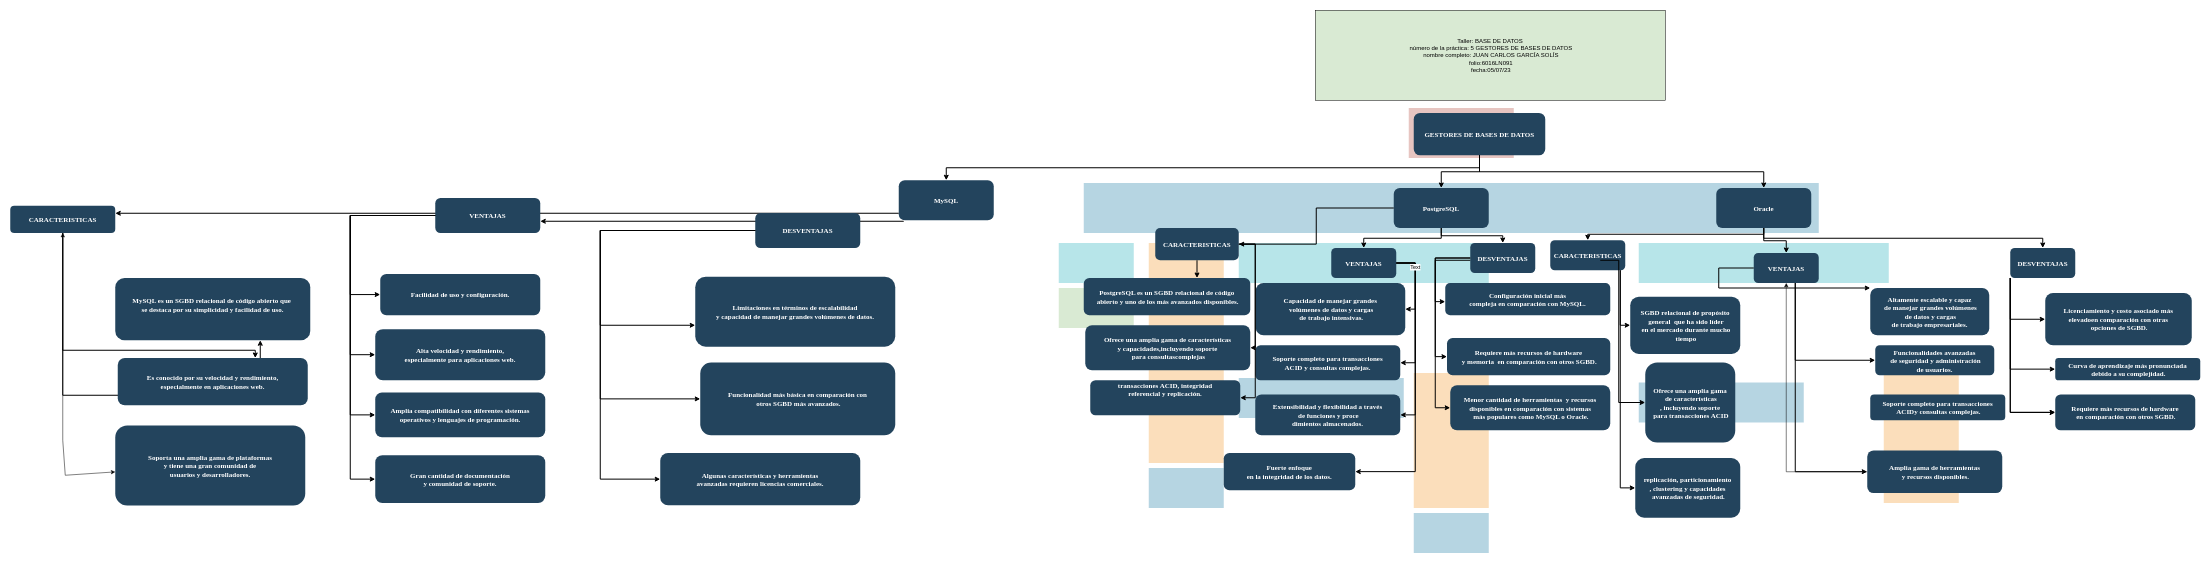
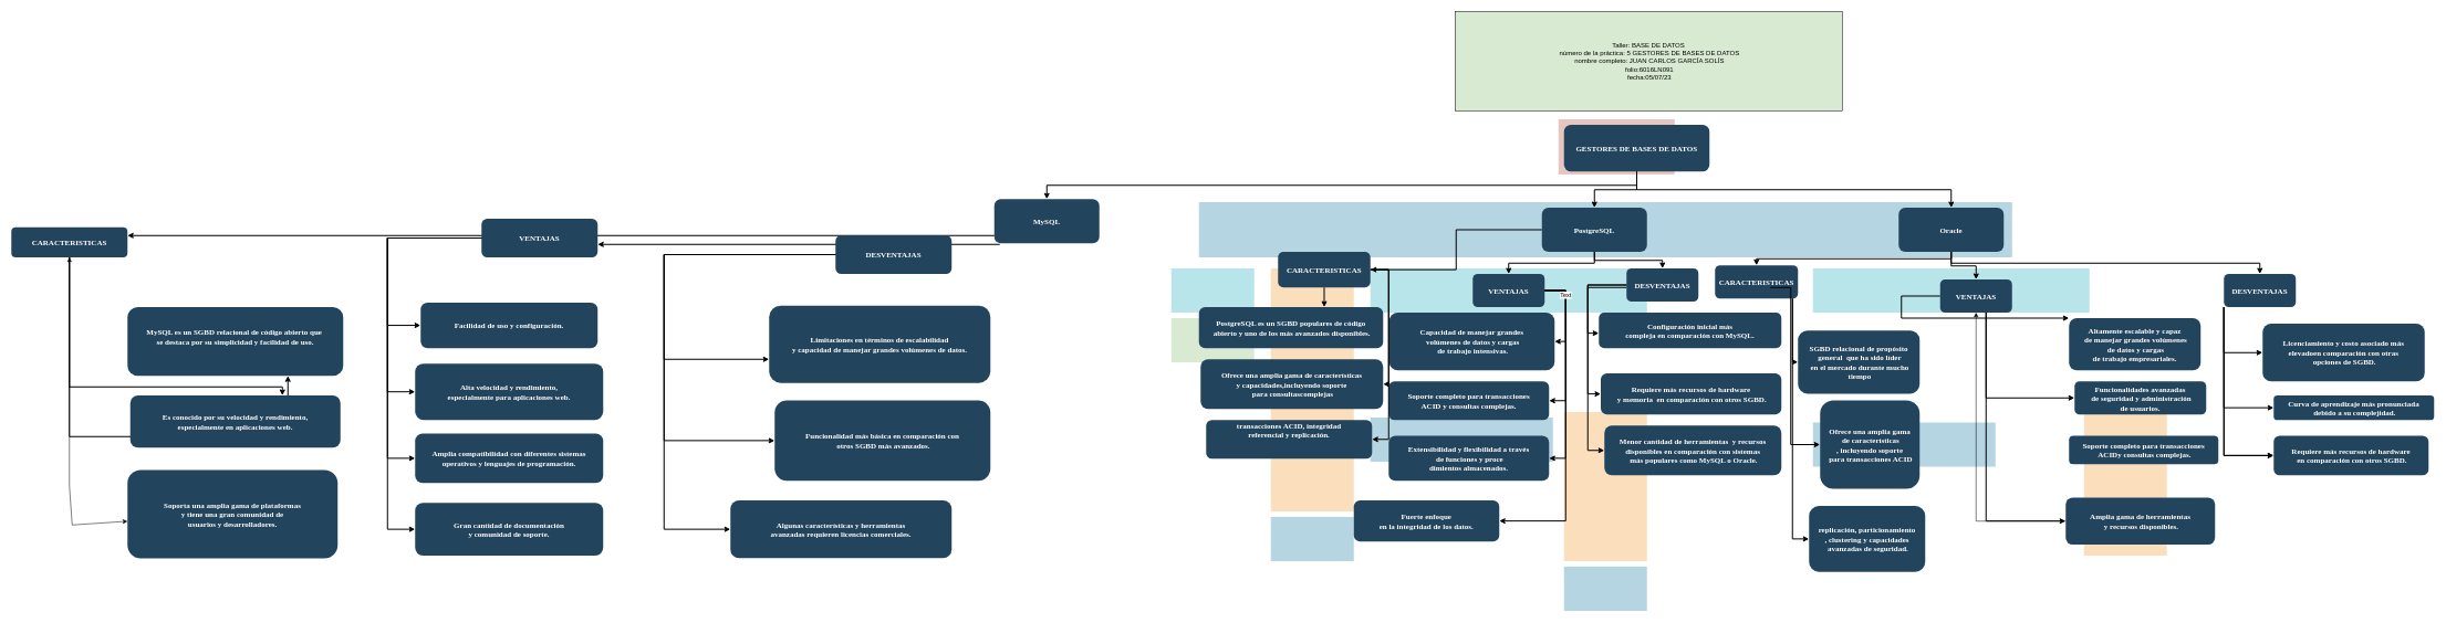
- <mxCell id="23" value="PostgreSQL es un SGBD relacional de código&#10; abierto y uno de los más avanzados disponibles. " style="rounded=1;fillColor=#23445D;gradientColor=none;strokeColor=none;fontColor=#FFFFFF;fontStyle=1;fontFamily=Tahoma;fontSize=14" parent="1" vertex="1"><mxGeometry x="2167" y="555.5" width="333" height="74.5" as="geometry" /></mxCell>
+ <mxCell id="23" value="PostgreSQL es un SGBD populares de código&#10; abierto y uno de los más avanzados disponibles. " style="rounded=1;fillColor=#23445D;gradientColor=none;strokeColor=none;fontColor=#FFFFFF;fontStyle=1;fontFamily=Tahoma;fontSize=14" parent="1" vertex="1"><mxGeometry x="2167" y="555.5" width="333" height="74.5" as="geometry" /></mxCell>
- <mxCell id="36" value="SGBD relacional de propósito&#10; general  que ha sido líder&#10; en el mercado durante mucho&#10; tiempo" style="rounded=1;fillColor=#23445D;gradientColor=none;strokeColor=none;fontColor=#FFFFFF;fontStyle=1;fontFamily=Tahoma;fontSize=14" parent="1" vertex="1"><mxGeometry x="3260" y="592.75" width="220" height="114.5" as="geometry" /></mxCell>
+ <mxCell id="36" value="SGBD relacional de propósito&#10; general  que ha sido líder&#10; en el mercado durante mucho&#10; tiempo" style="rounded=1;fillColor=#23445D;gradientColor=none;strokeColor=none;fontColor=#FFFFFF;fontStyle=1;fontFamily=Tahoma;fontSize=14" parent="1" vertex="1"><mxGeometry x="3250" y="597.75" width="220" height="114.5" as="geometry" /></mxCell>
